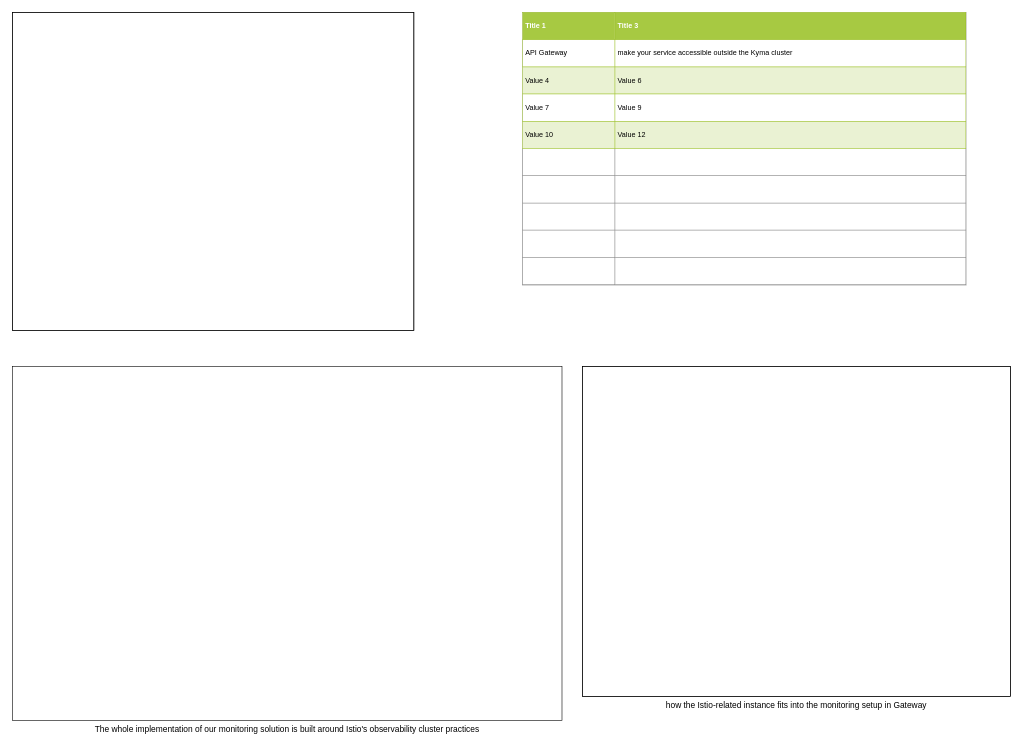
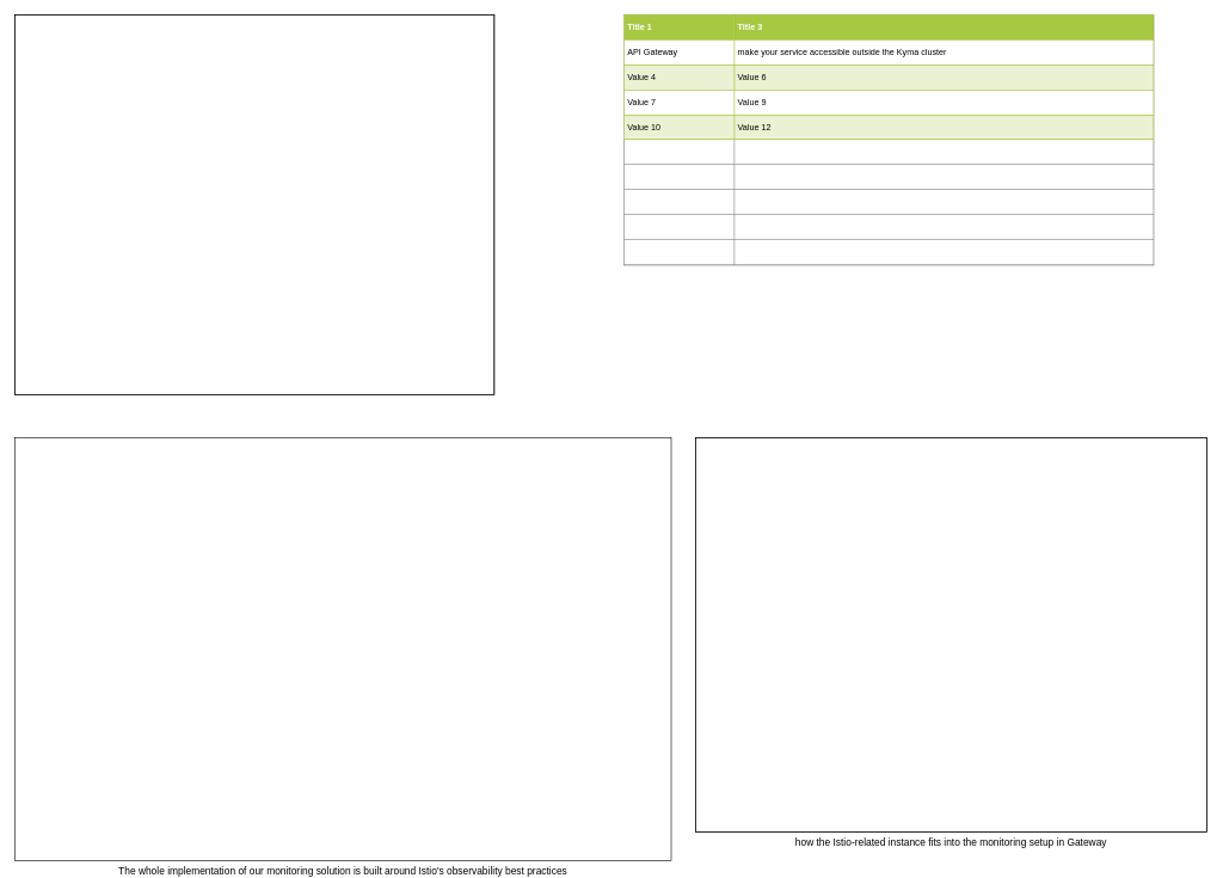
- <mxCell id="3" value="&lt;table border=&quot;1&quot; width=&quot;100%&quot; cellpadding=&quot;4&quot; style=&quot;width: 100% ; height: 100% ; border-collapse: collapse&quot;&gt;&lt;tbody&gt;&lt;tr style=&quot;background-color: #a7c942 ; color: #ffffff ; border: 1px solid #98bf21&quot;&gt;&lt;th align=&quot;left&quot;&gt;Title 1&lt;/th&gt;&lt;th align=&quot;left&quot;&gt;Title 3&lt;/th&gt;&lt;/tr&gt;&lt;tr style=&quot;border: 1px solid #98bf21&quot;&gt;&lt;td&gt;API Gateway&lt;/td&gt;&lt;td&gt;make your service accessible outside the Kyma cluster&lt;/td&gt;&lt;/tr&gt;&lt;tr style=&quot;background-color: #eaf2d3 ; border: 1px solid #98bf21&quot;&gt;&lt;td&gt;Value 4&lt;/td&gt;&lt;td&gt;Value 6&lt;/td&gt;&lt;/tr&gt;&lt;tr style=&quot;border: 1px solid #98bf21&quot;&gt;&lt;td&gt;Value 7&lt;/td&gt;&lt;td&gt;Value 9&lt;/td&gt;&lt;/tr&gt;&lt;tr style=&quot;background-color: #eaf2d3 ; border: 1px solid #98bf21&quot;&gt;&lt;td&gt;Value 10&lt;/td&gt;&lt;td&gt;Value 12&lt;/td&gt;&lt;/tr&gt;&lt;tr&gt;&lt;td&gt;&lt;br&gt;&lt;/td&gt;&lt;td&gt;&lt;br&gt;&lt;/td&gt;&lt;/tr&gt;&lt;tr&gt;&lt;td&gt;&lt;br&gt;&lt;/td&gt;&lt;td&gt;&lt;br&gt;&lt;/td&gt;&lt;/tr&gt;&lt;tr&gt;&lt;td&gt;&lt;br&gt;&lt;/td&gt;&lt;td&gt;&lt;br&gt;&lt;/td&gt;&lt;/tr&gt;&lt;tr&gt;&lt;td&gt;&lt;br&gt;&lt;/td&gt;&lt;td&gt;&lt;br&gt;&lt;/td&gt;&lt;/tr&gt;&lt;tr&gt;&lt;td&gt;&lt;br&gt;&lt;/td&gt;&lt;td&gt;&lt;br&gt;&lt;/td&gt;&lt;/tr&gt;&lt;/tbody&gt;&lt;/table&gt;" style="text;html=1;strokeColor=#c0c0c0;fillColor=#ffffff;overflow=fill;rounded=0;" vertex="1" parent="1"><mxGeometry x="870" y="20" width="740" height="455" as="geometry" /></mxCell>
+ <mxCell id="3" value="&lt;table border=&quot;1&quot; width=&quot;100%&quot; cellpadding=&quot;4&quot; style=&quot;width: 100% ; height: 100% ; border-collapse: collapse&quot;&gt;&lt;tbody&gt;&lt;tr style=&quot;background-color: #a7c942 ; color: #ffffff ; border: 1px solid #98bf21&quot;&gt;&lt;th align=&quot;left&quot;&gt;Title 1&lt;/th&gt;&lt;th align=&quot;left&quot;&gt;Title 3&lt;/th&gt;&lt;/tr&gt;&lt;tr style=&quot;border: 1px solid #98bf21&quot;&gt;&lt;td&gt;API Gateway&lt;/td&gt;&lt;td&gt;make your service accessible outside the Kyma cluster&lt;/td&gt;&lt;/tr&gt;&lt;tr style=&quot;background-color: #eaf2d3 ; border: 1px solid #98bf21&quot;&gt;&lt;td&gt;Value 4&lt;/td&gt;&lt;td&gt;Value 6&lt;/td&gt;&lt;/tr&gt;&lt;tr style=&quot;border: 1px solid #98bf21&quot;&gt;&lt;td&gt;Value 7&lt;/td&gt;&lt;td&gt;Value 9&lt;/td&gt;&lt;/tr&gt;&lt;tr style=&quot;background-color: #eaf2d3 ; border: 1px solid #98bf21&quot;&gt;&lt;td&gt;Value 10&lt;/td&gt;&lt;td&gt;Value 12&lt;/td&gt;&lt;/tr&gt;&lt;tr&gt;&lt;td&gt;&lt;br&gt;&lt;/td&gt;&lt;td&gt;&lt;br&gt;&lt;/td&gt;&lt;/tr&gt;&lt;tr&gt;&lt;td&gt;&lt;br&gt;&lt;/td&gt;&lt;td&gt;&lt;br&gt;&lt;/td&gt;&lt;/tr&gt;&lt;tr&gt;&lt;td&gt;&lt;br&gt;&lt;/td&gt;&lt;td&gt;&lt;br&gt;&lt;/td&gt;&lt;/tr&gt;&lt;tr&gt;&lt;td&gt;&lt;br&gt;&lt;/td&gt;&lt;td&gt;&lt;br&gt;&lt;/td&gt;&lt;/tr&gt;&lt;tr&gt;&lt;td&gt;&lt;br&gt;&lt;/td&gt;&lt;td&gt;&lt;br&gt;&lt;/td&gt;&lt;/tr&gt;&lt;/tbody&gt;&lt;/table&gt;" style="text;html=1;strokeColor=#c0c0c0;fillColor=#ffffff;overflow=fill;rounded=0;" vertex="1" parent="1"><mxGeometry x="870" y="20" width="740" height="350" as="geometry" /></mxCell>
- <mxCell id="4" value="The whole implementation of our monitoring solution is built around Istio's observability cluster practices" style="shape=image;verticalLabelPosition=bottom;labelBackgroundColor=#ffffff;verticalAlign=top;aspect=fixed;imageAspect=0;image=https://kyma-project.io/assets/docs/kyma/latest/01-overview/main-areas/observability/assets/prometheus-setup.svg;imageBorder=default;fontSize=14;" vertex="1" parent="1"><mxGeometry x="20" y="610" width="915.82" height="590" as="geometry" /></mxCell>
+ <mxCell id="4" value="The whole implementation of our monitoring solution is built around Istio's observability best practices" style="shape=image;verticalLabelPosition=bottom;labelBackgroundColor=#ffffff;verticalAlign=top;aspect=fixed;imageAspect=0;image=https://kyma-project.io/assets/docs/kyma/latest/01-overview/main-areas/observability/assets/prometheus-setup.svg;imageBorder=default;fontSize=14;" vertex="1" parent="1"><mxGeometry x="20" y="610" width="915.82" height="590" as="geometry" /></mxCell>
